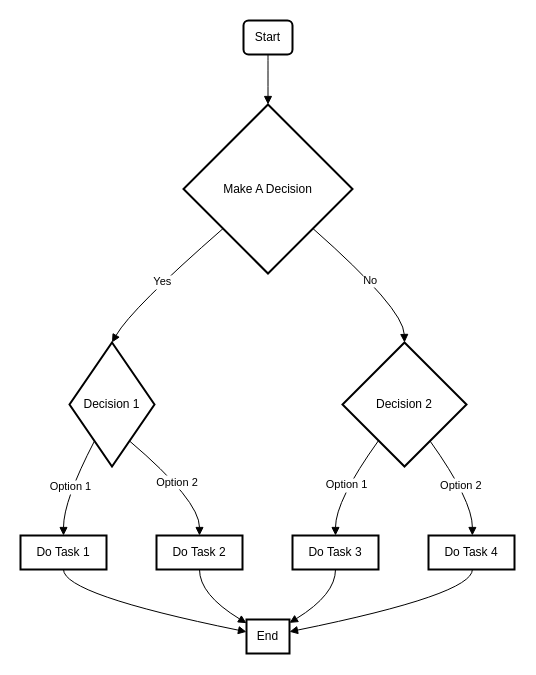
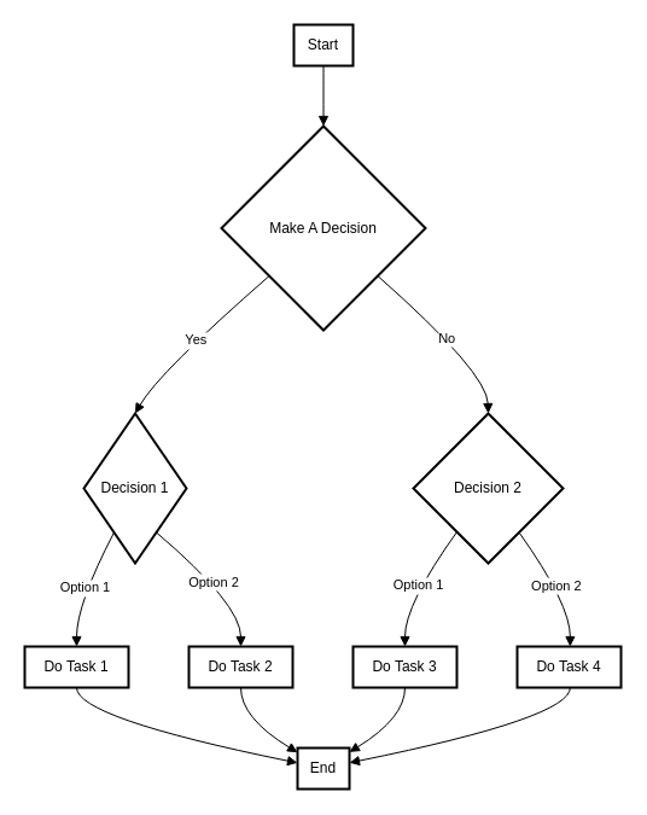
- <mxCell id="2" value="Start" style="whiteSpace=wrap;strokeWidth=2;rounded=1;" vertex="1" parent="1"><mxGeometry x="243" width="49" height="34" as="geometry" y="20" /></mxCell>
+ <mxCell id="2" value="Start" style="whiteSpace=wrap;strokeWidth=2;" vertex="1" parent="1"><mxGeometry x="243" width="49" height="34" as="geometry" y="20" /></mxCell>
